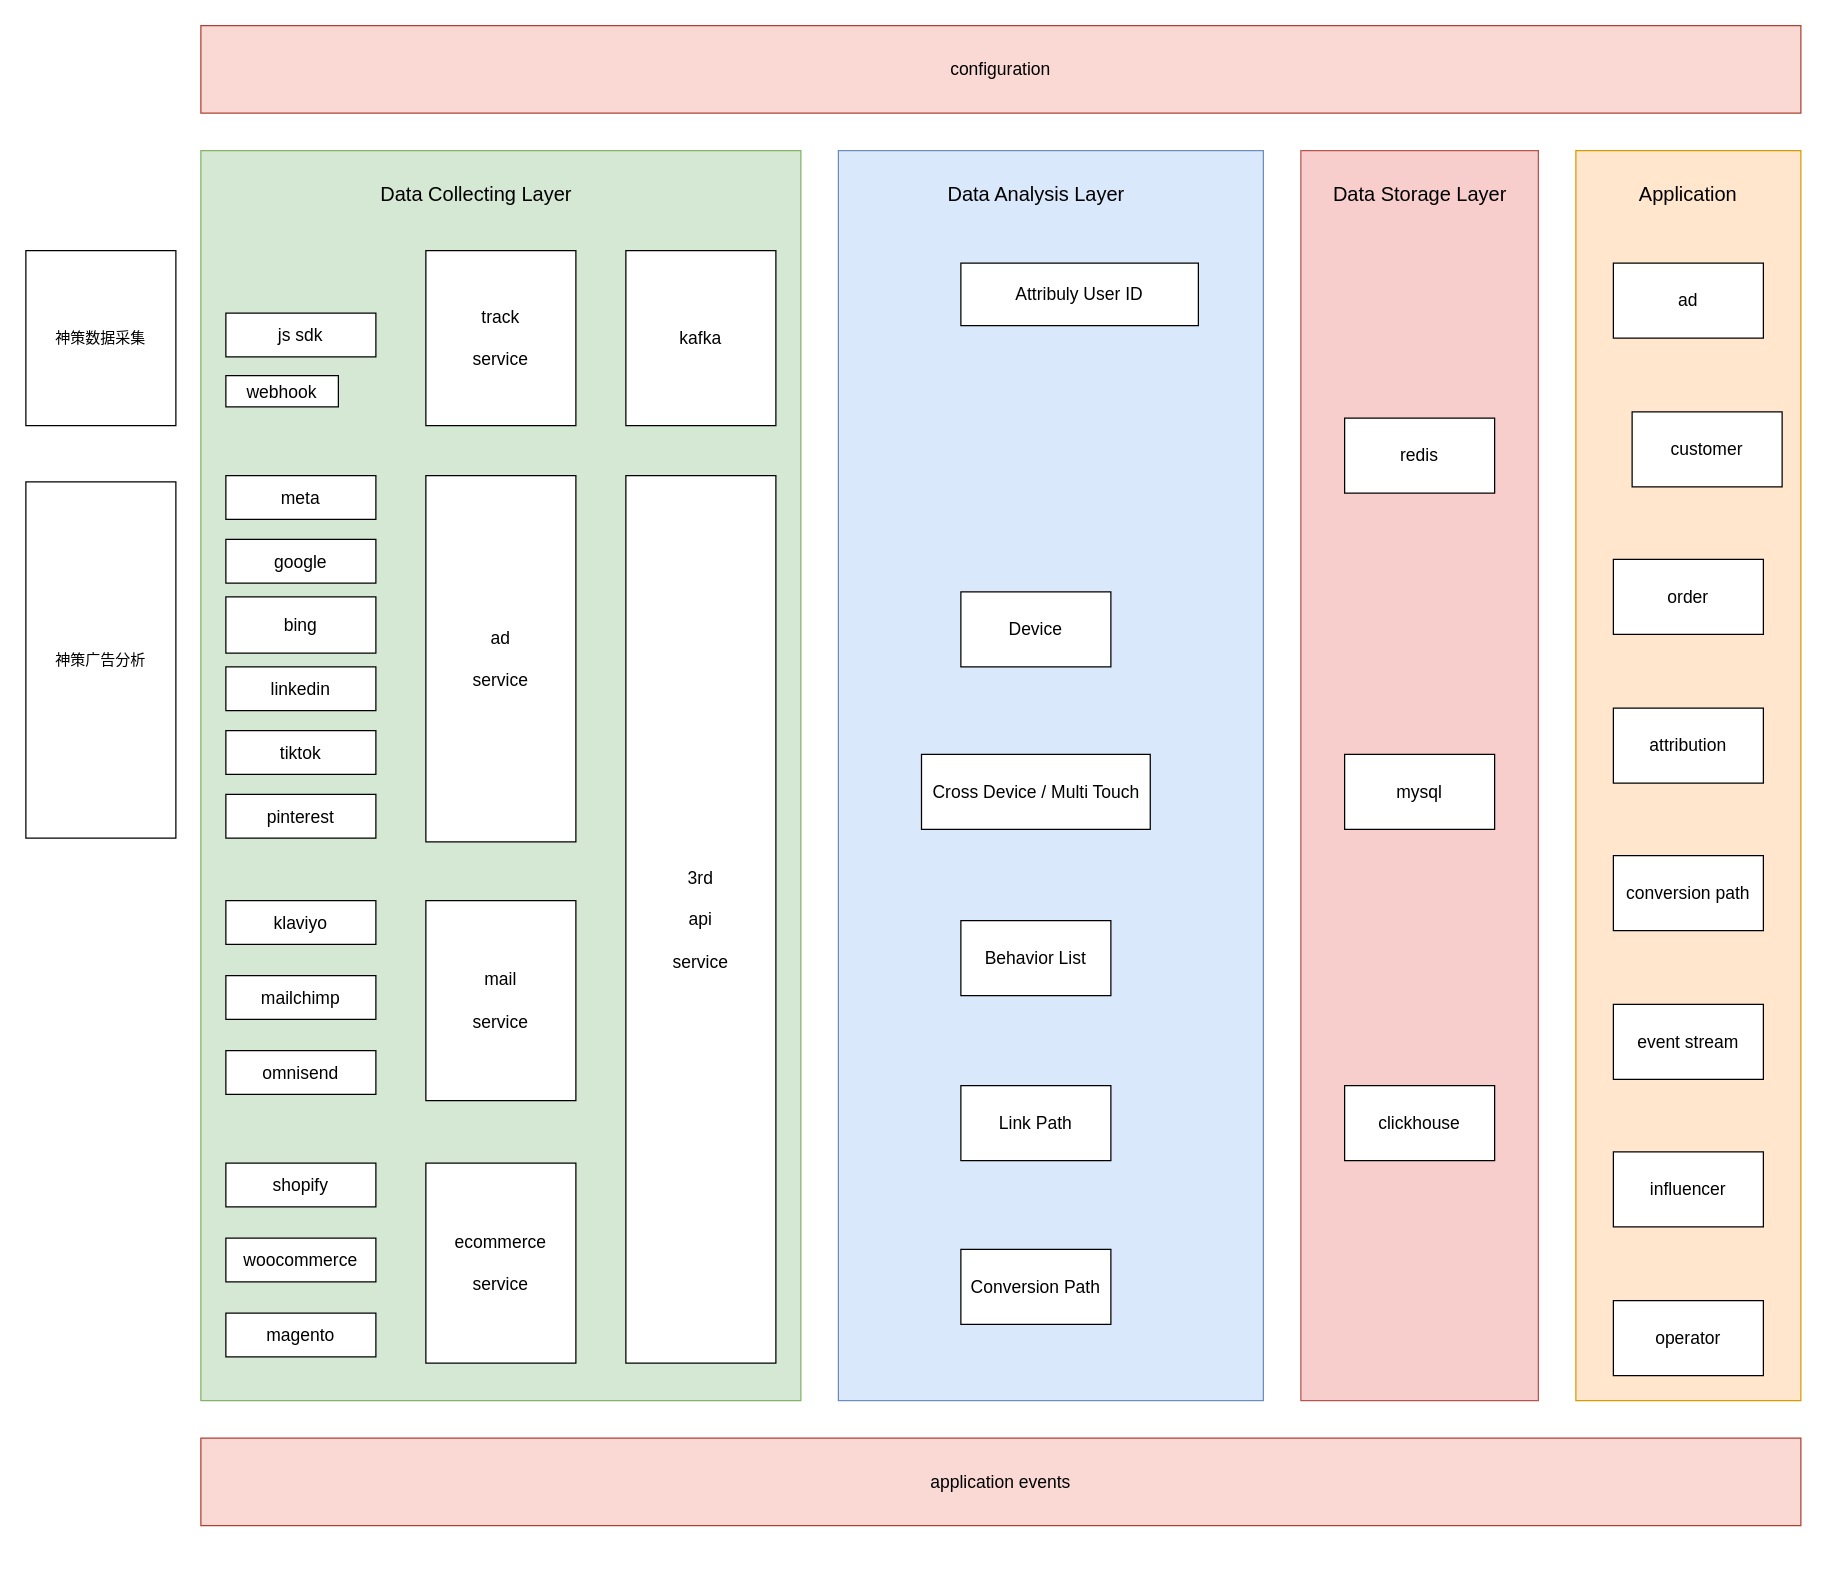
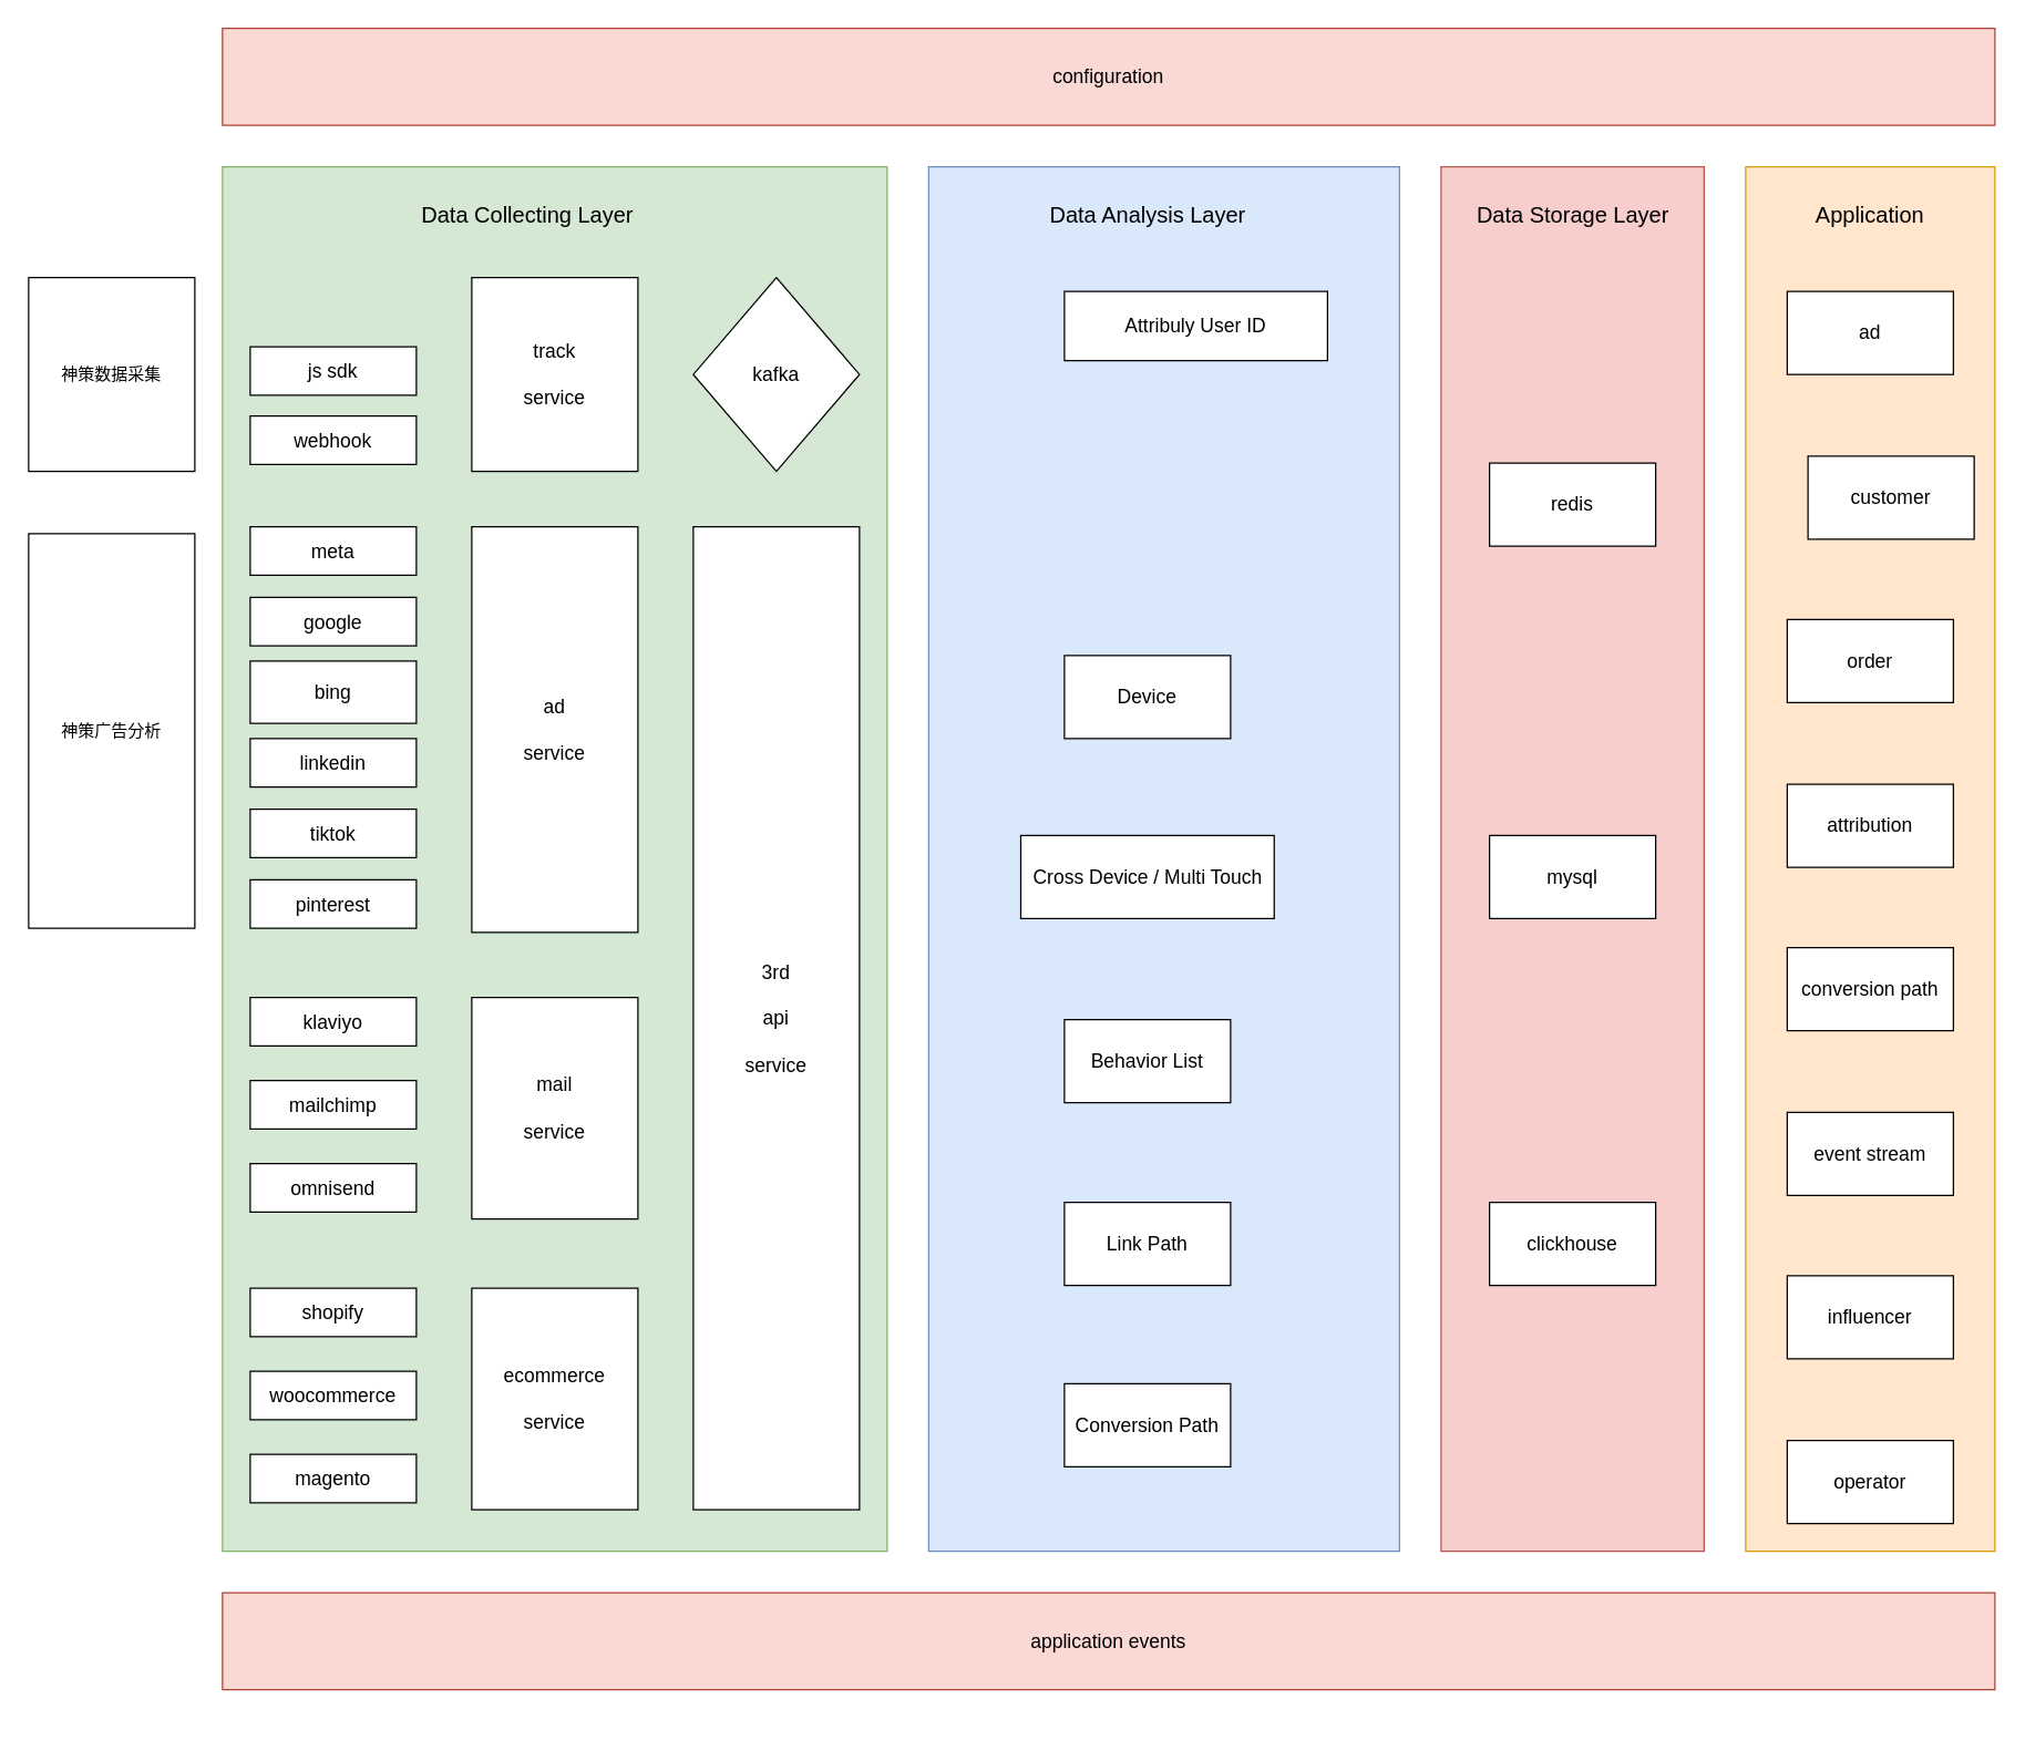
- <mxCell id="25" value="kafka" style="rounded=0;whiteSpace=wrap;html=1;fontSize=14;" parent="20" vertex="1"><mxGeometry x="340" y="80" width="120" height="140" as="geometry" /></mxCell>
+ <mxCell id="25" value="kafka" style="rhombus;whiteSpace=wrap;html=1;fontSize=14;" parent="20" vertex="1"><mxGeometry x="340" y="80" width="120" height="140" as="geometry" /></mxCell>
- <mxCell id="23" value="webhook" style="rounded=0;whiteSpace=wrap;html=1;fontSize=14;" parent="20" vertex="1"><mxGeometry x="20" y="180" width="90" height="25" as="geometry" /></mxCell>
+ <mxCell id="23" value="webhook" style="rounded=0;whiteSpace=wrap;html=1;fontSize=14;" parent="20" vertex="1"><mxGeometry x="20" y="180" width="120" height="35" as="geometry" /></mxCell>
